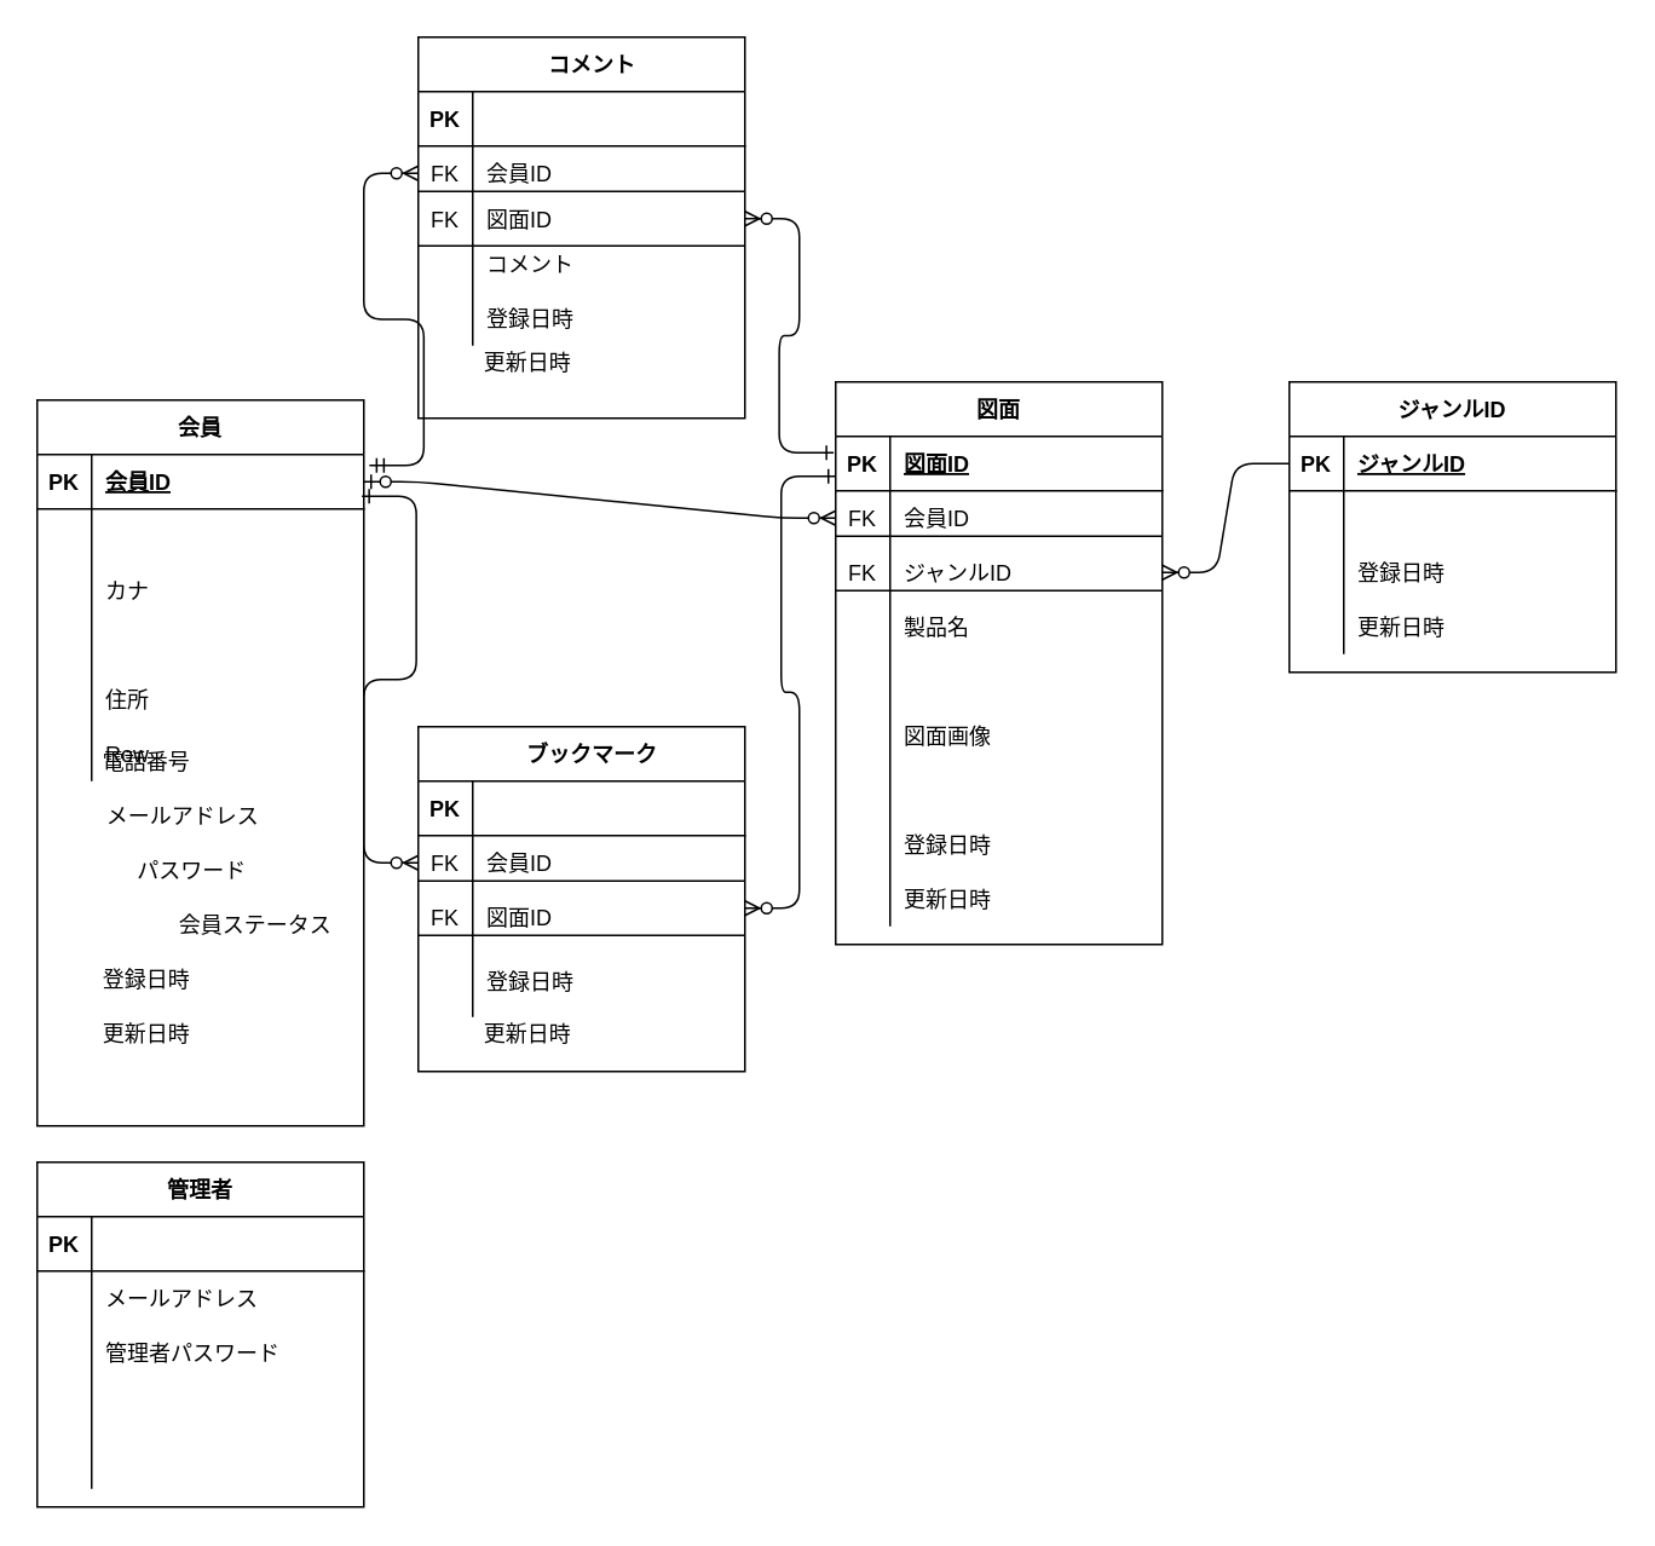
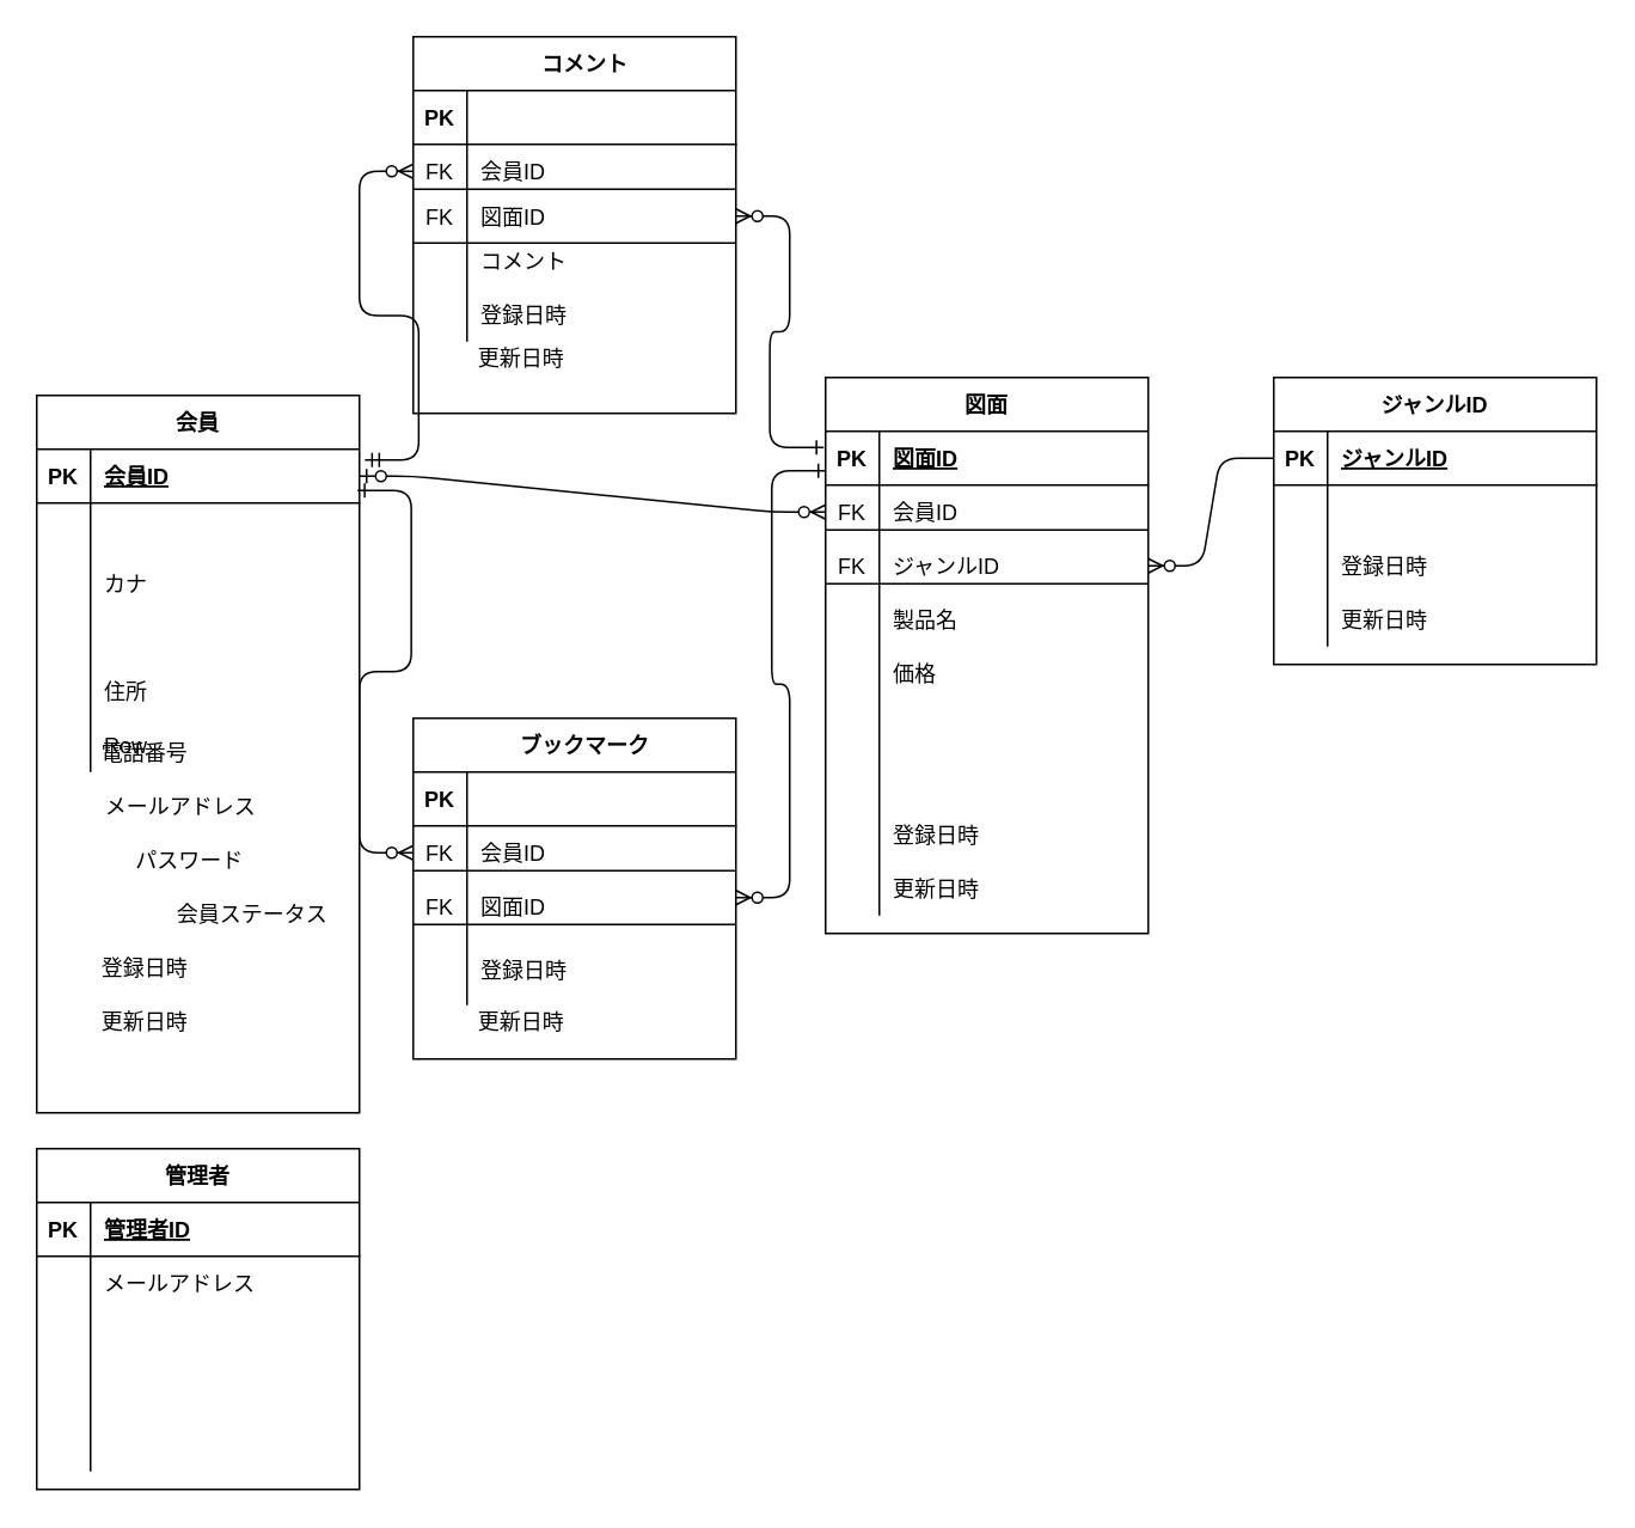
+ <mxCell id="61" value="価格" style="shape=partialRectangle;connectable=0;fillColor=none;top=0;left=0;bottom=0;right=0;align=left;spacingLeft=6;overflow=hidden;" parent="59" vertex="1"><mxGeometry x="30" width="150" height="30" as="geometry" /></mxCell>
- <mxCell id="64" value="図面画像" style="shape=partialRectangle;connectable=0;fillColor=none;top=0;left=0;bottom=0;right=0;align=left;spacingLeft=6;overflow=hidden;" parent="62" vertex="1"><mxGeometry x="30" width="150" height="30" as="geometry" /></mxCell>
+ <mxCell id="88" value="管理者ID" style="shape=partialRectangle;connectable=0;fillColor=none;top=0;left=0;bottom=0;right=0;align=left;spacingLeft=6;fontStyle=5;overflow=hidden;" parent="86" vertex="1"><mxGeometry x="30" width="150" height="30" as="geometry" /></mxCell>
- <mxCell id="94" value="管理者パスワード" style="shape=partialRectangle;connectable=0;fillColor=none;top=0;left=0;bottom=0;right=0;align=left;spacingLeft=6;overflow=hidden;" parent="92" vertex="1"><mxGeometry x="30" width="150" height="30" as="geometry" /></mxCell>
